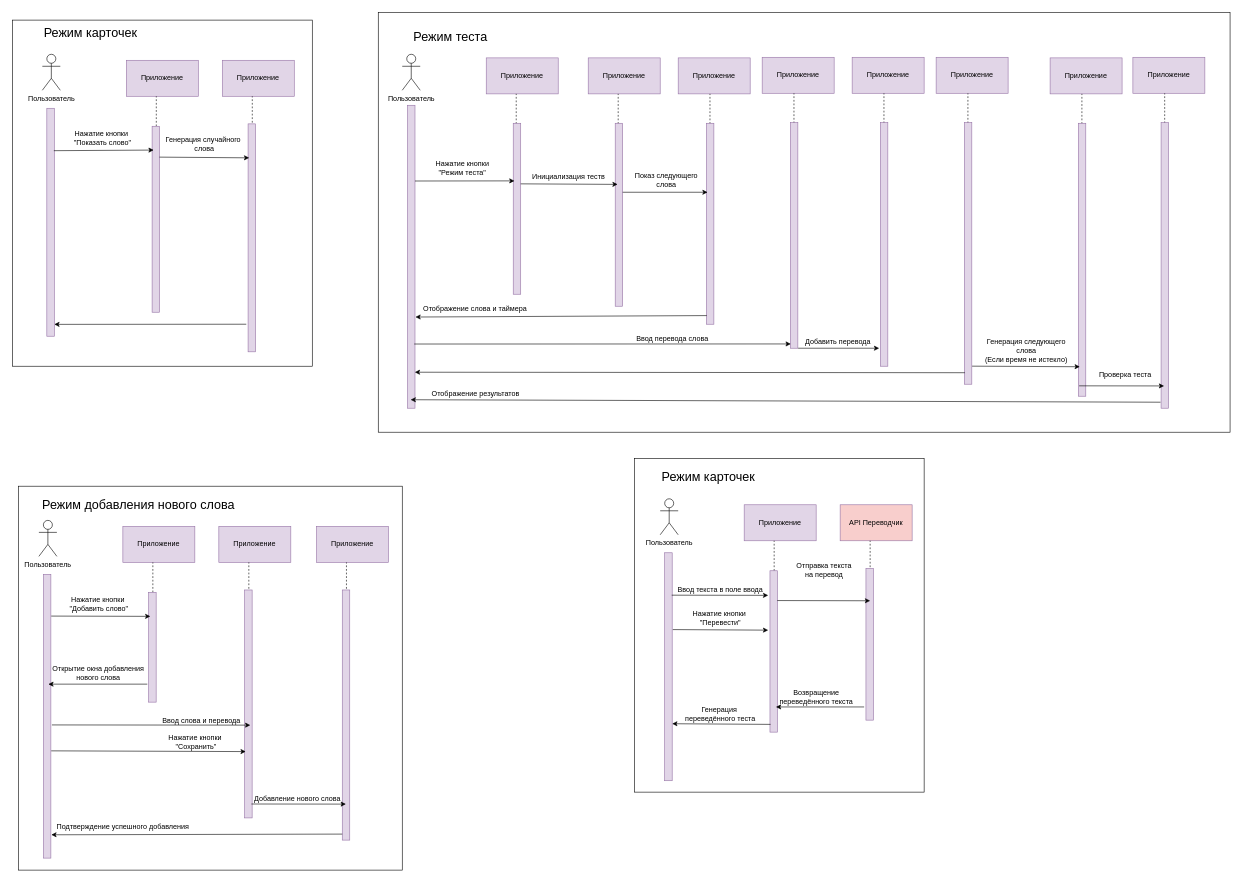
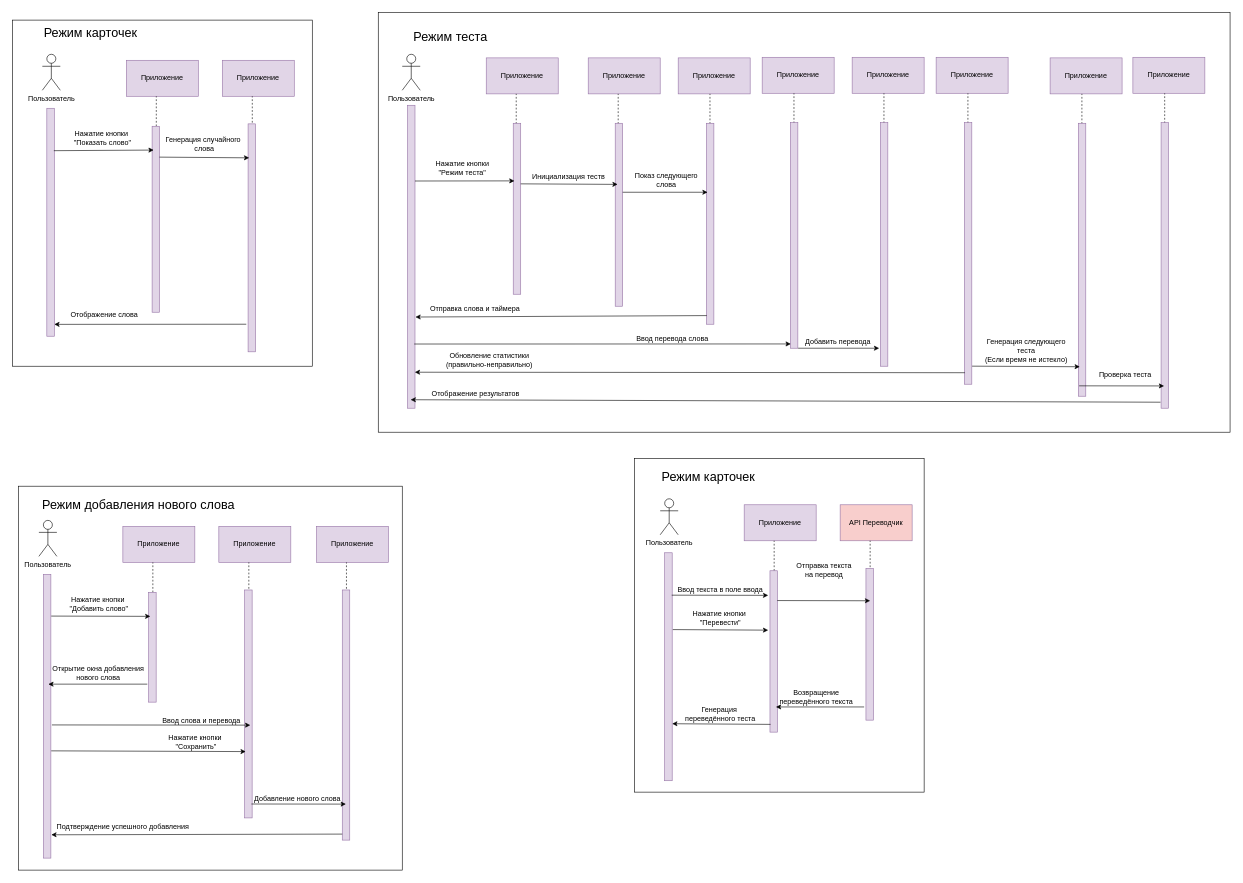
- <mxCell id="37" value="Отображение слова и таймера" style="text;html=1;align=center;verticalAlign=middle;resizable=0;points=[];autosize=1;strokeColor=none;fillColor=none;" vertex="1" parent="1"><mxGeometry x="691.25" y="500" width="200" height="30" as="geometry" /></mxCell>
+ <mxCell id="37" value="Отправка слова и таймера" style="text;html=1;align=center;verticalAlign=middle;resizable=0;points=[];autosize=1;strokeColor=none;fillColor=none;" vertex="1" parent="1"><mxGeometry x="691.25" y="500" width="200" height="30" as="geometry" /></mxCell>
+ <mxCell id="15" value="Отображение слова" style="text;html=1;align=center;verticalAlign=middle;resizable=0;points=[];autosize=1;strokeColor=none;fillColor=none;" vertex="1" parent="1"><mxGeometry x="103" y="509" width="140" height="30" as="geometry" /></mxCell>
- <mxCell id="56" value="Генерация следующего&lt;div&gt;слова&lt;/div&gt;&lt;div&gt;(Если время не истекло)&lt;/div&gt;" style="text;html=1;align=center;verticalAlign=middle;resizable=0;points=[];autosize=1;strokeColor=none;fillColor=none;" vertex="1" parent="1"><mxGeometry x="1630" y="554" width="160" height="60" as="geometry" /></mxCell>
+ <mxCell id="56" value="Генерация следующего&lt;div&gt;теста&lt;/div&gt;&lt;div&gt;(Если время не истекло)&lt;/div&gt;" style="text;html=1;align=center;verticalAlign=middle;resizable=0;points=[];autosize=1;strokeColor=none;fillColor=none;" vertex="1" parent="1"><mxGeometry x="1630" y="554" width="160" height="60" as="geometry" /></mxCell>
+ <mxCell id="51" value="Обновление статистики&lt;div&gt;(правильно-неправильно)&lt;/div&gt;" style="text;html=1;align=center;verticalAlign=middle;resizable=0;points=[];autosize=1;strokeColor=none;fillColor=none;" vertex="1" parent="1"><mxGeometry x="730" y="580" width="170" height="40" as="geometry" /></mxCell>
